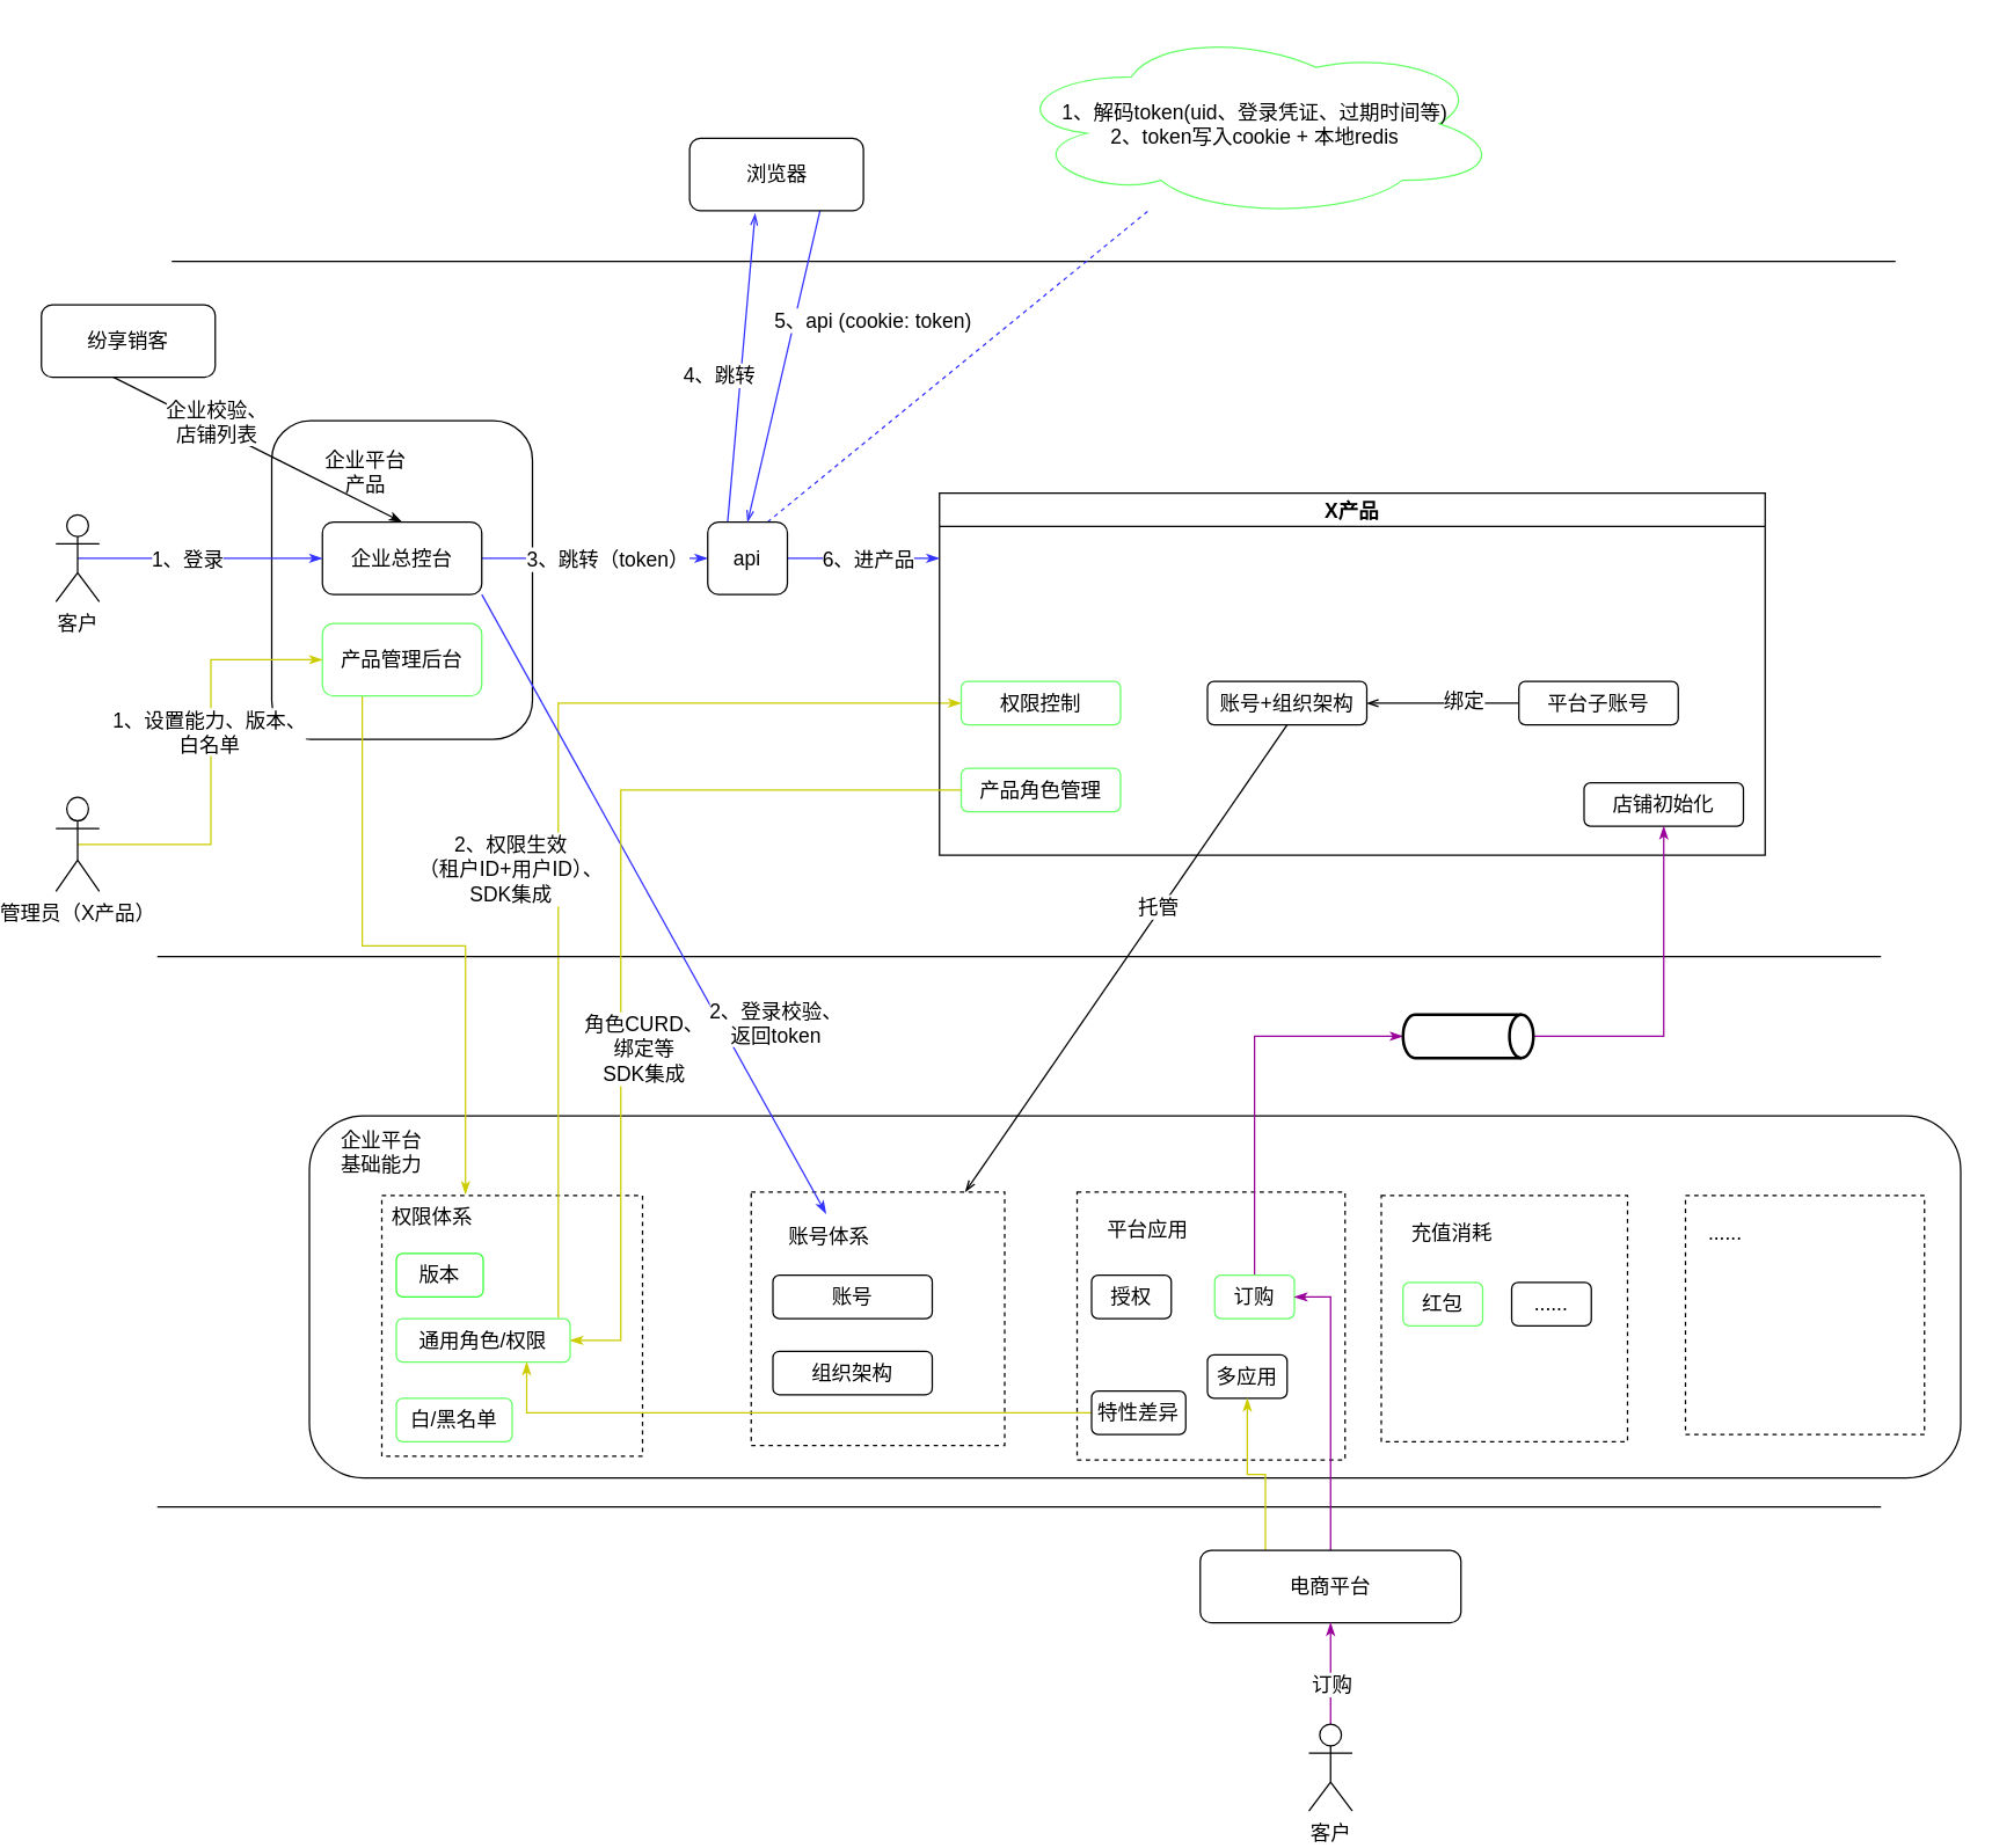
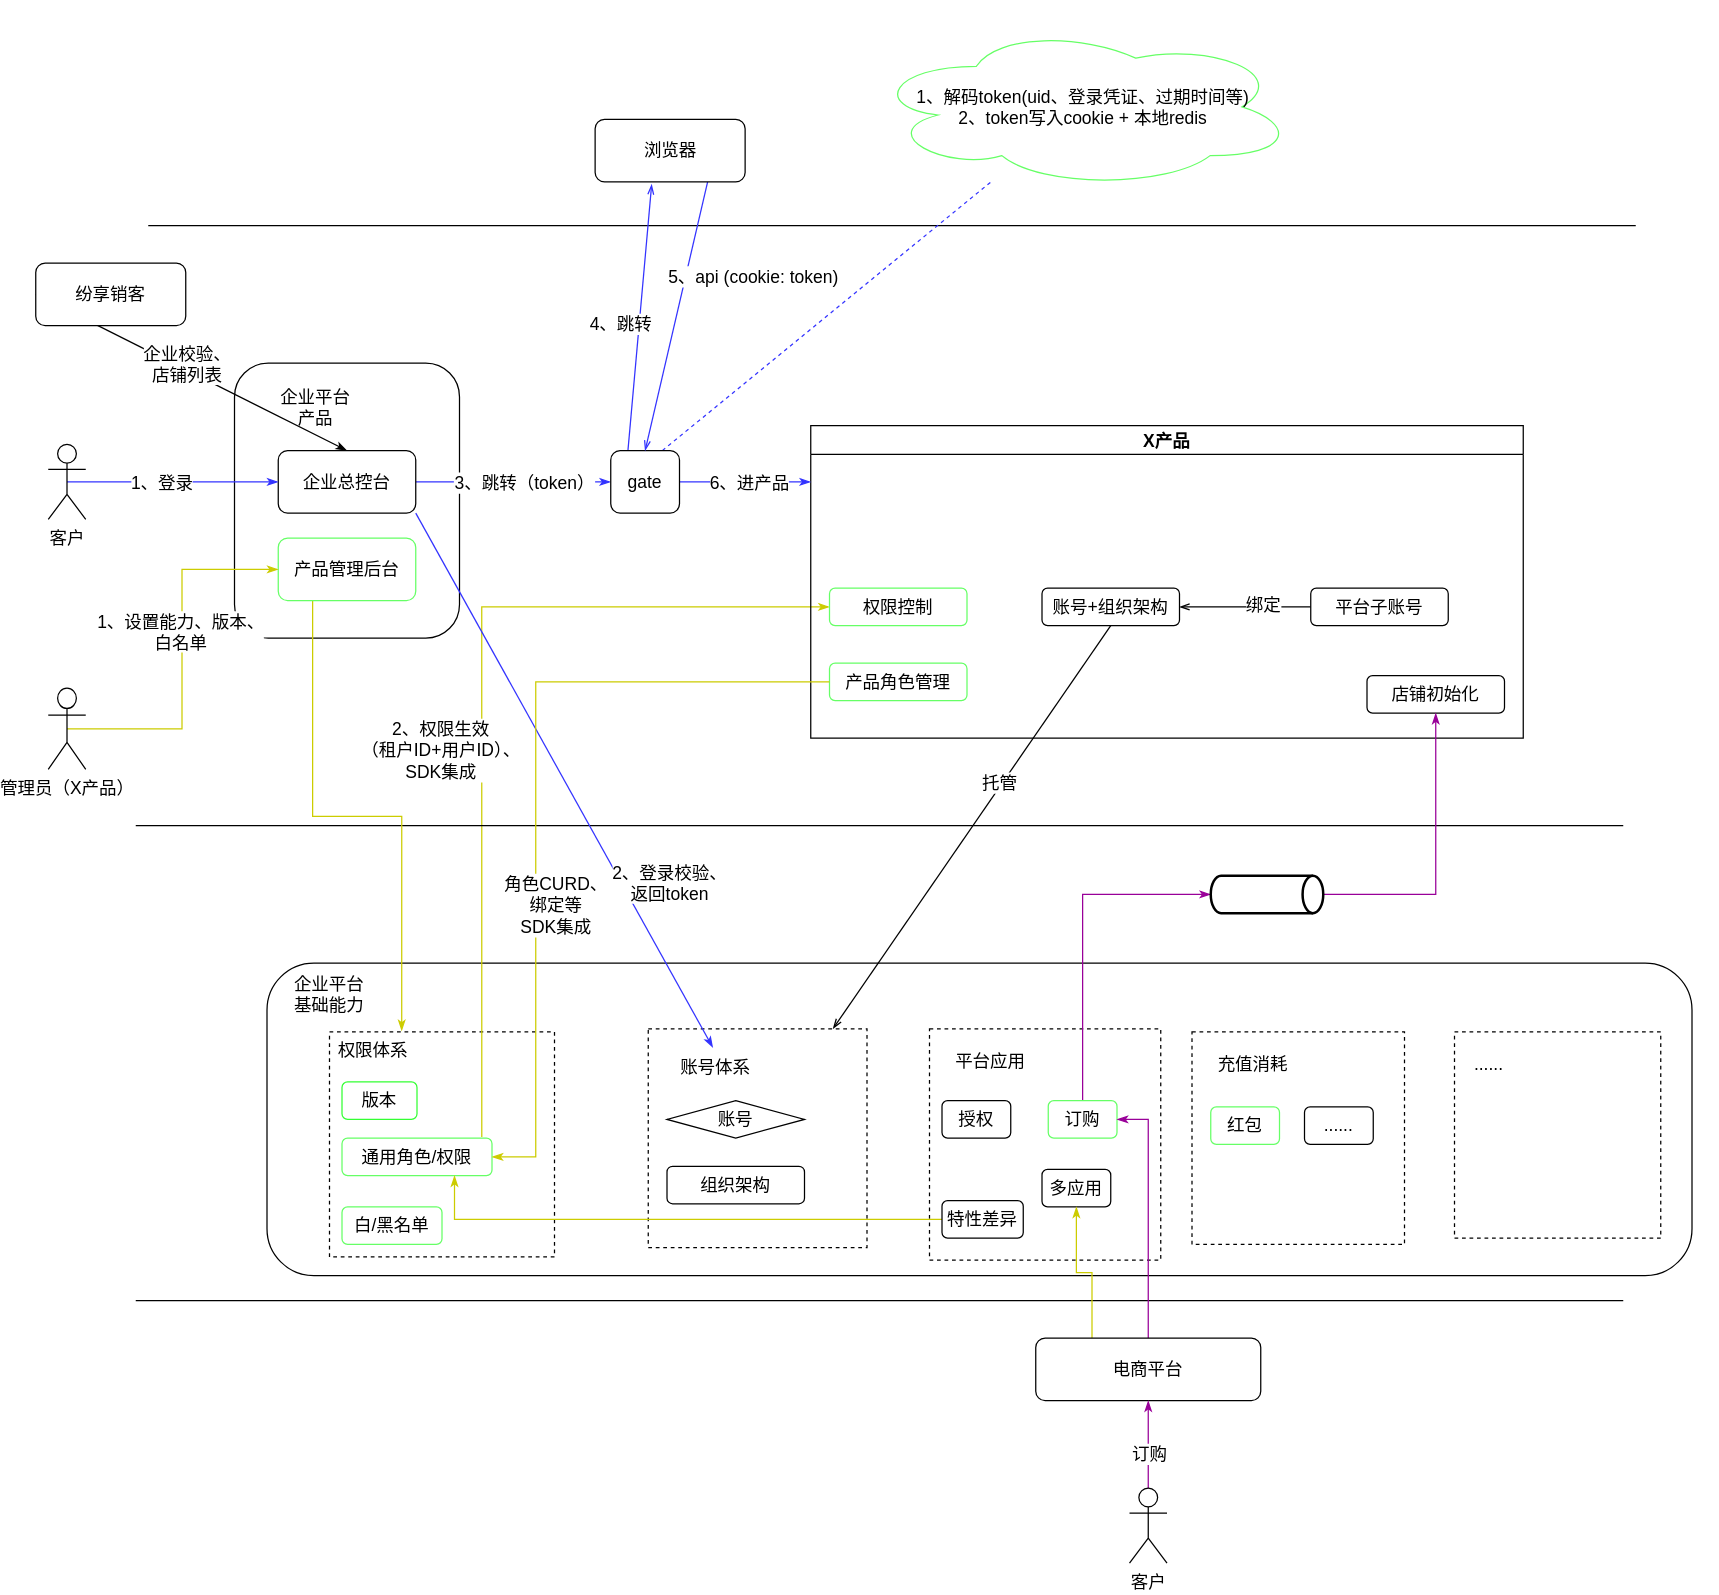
- <mxCell id="74" value="api" style="rounded=1;whiteSpace=wrap;html=1;fontSize=14;strokeColor=#000000;" vertex="1" parent="1"><mxGeometry x="480" y="360" width="55" height="50" as="geometry" /></mxCell>
+ <mxCell id="74" value="gate" style="rounded=1;whiteSpace=wrap;html=1;fontSize=14;strokeColor=#000000;" vertex="1" parent="1"><mxGeometry x="480" y="360" width="55" height="50" as="geometry" /></mxCell>
- <mxCell id="11" value="账号" style="rounded=1;whiteSpace=wrap;html=1;fontSize=14;" vertex="1" parent="1"><mxGeometry x="525" y="880" width="110" height="30" as="geometry" /></mxCell>
+ <mxCell id="11" value="账号" style="rhombus;whiteSpace=wrap;html=1;fontSize=14;" vertex="1" parent="1"><mxGeometry x="525" y="880" width="110" height="30" as="geometry" /></mxCell>
